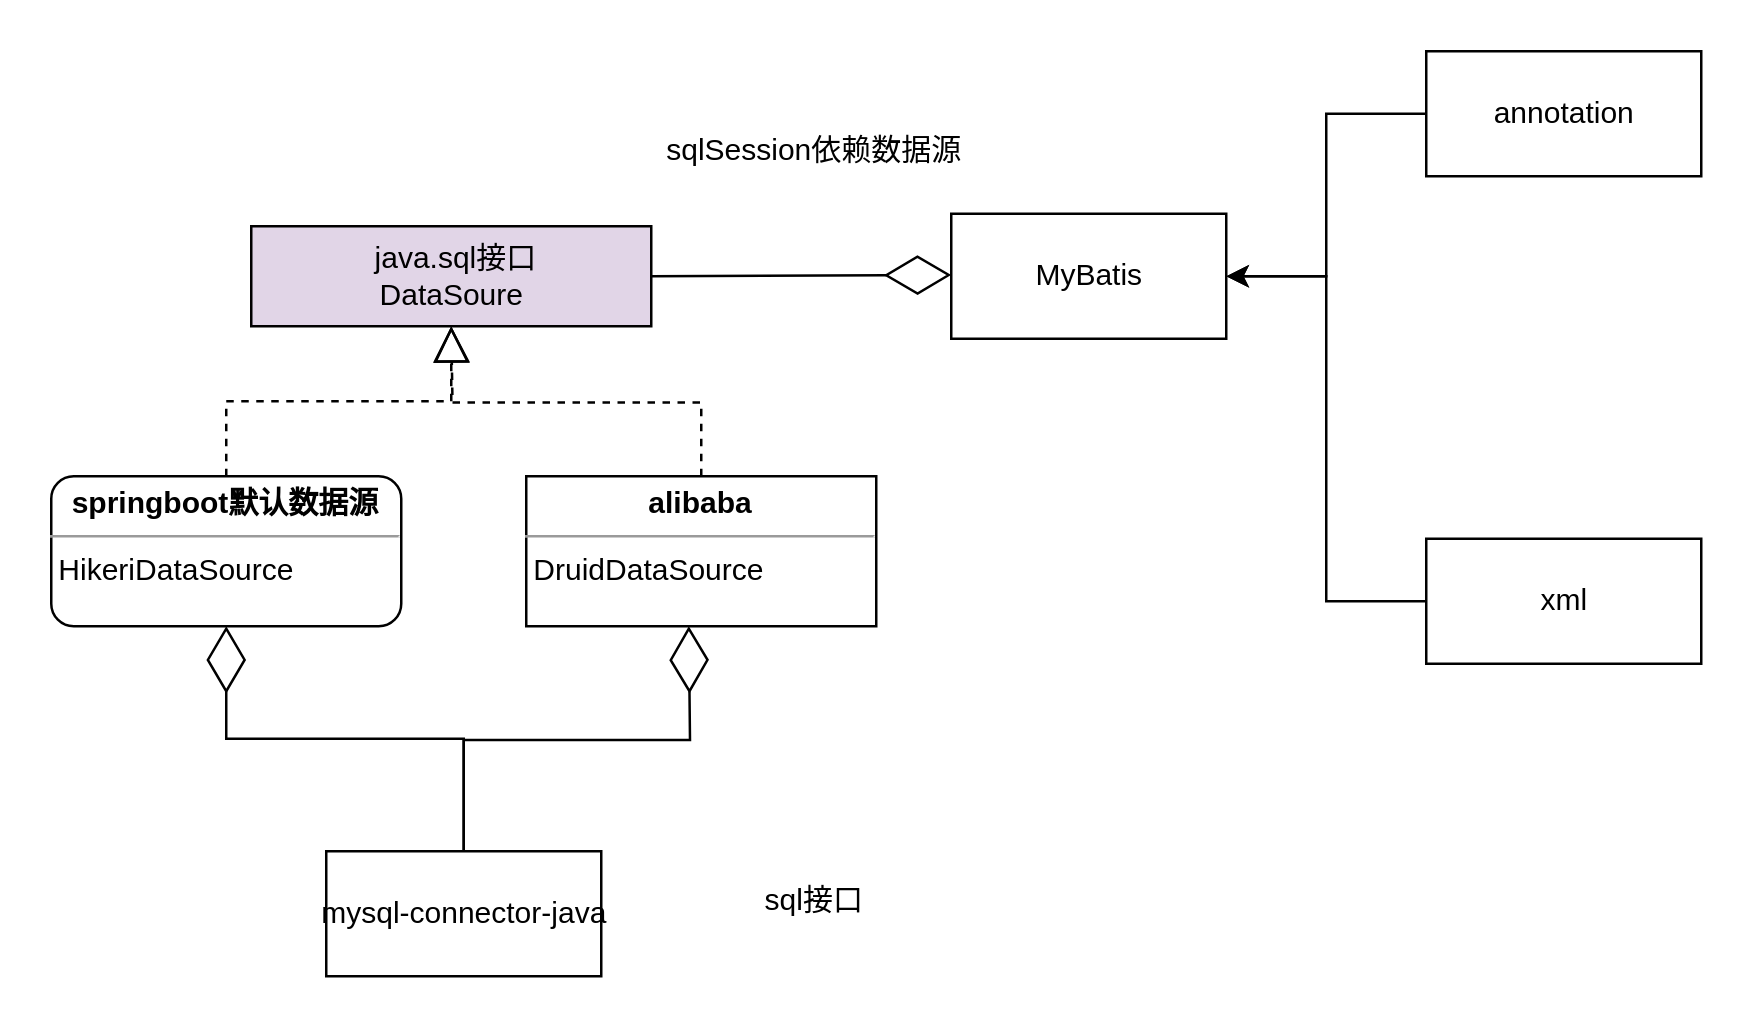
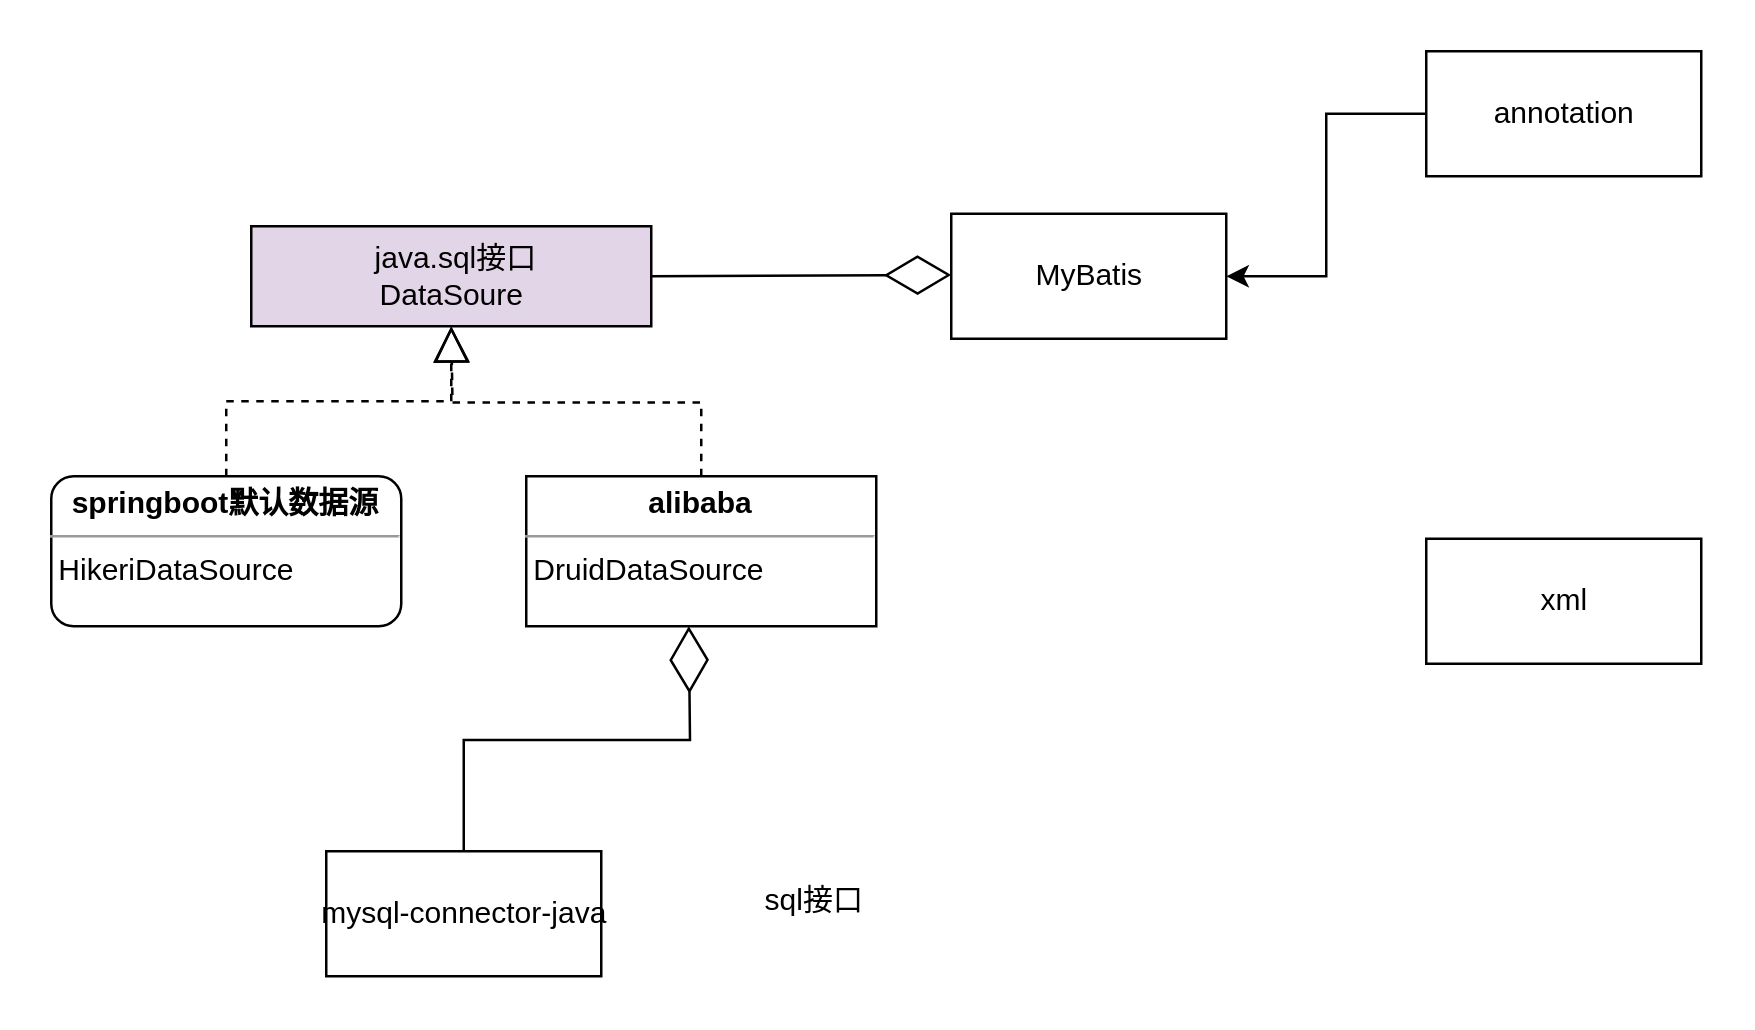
- <mxCell id="6" value="sqlSession依赖数据源" style="text;html=1;align=center;verticalAlign=middle;resizable=0;points=[];autosize=1;strokeColor=none;fillColor=none;" vertex="1" parent="1"><mxGeometry x="260" y="50" width="130" height="20" as="geometry" /></mxCell>
- <mxCell id="13" style="edgeStyle=orthogonalEdgeStyle;rounded=0;orthogonalLoop=1;jettySize=auto;html=1;entryX=1;entryY=0.5;entryDx=0;entryDy=0;exitX=0;exitY=0.5;exitDx=0;exitDy=0;" edge="1" parent="1" source="14" target="5"><mxGeometry relative="1" as="geometry"><mxPoint x="550" y="160" as="sourcePoint" /><mxPoint x="510" y="160" as="targetPoint" /></mxGeometry></mxCell>
- <mxCell id="16" value="" style="endArrow=diamondThin;endFill=0;endSize=24;html=1;rounded=0;exitX=0.5;exitY=0;exitDx=0;exitDy=0;entryX=0.5;entryY=1;entryDx=0;entryDy=0;edgeStyle=orthogonalEdgeStyle;" edge="1" parent="1" source="7" target="3"><mxGeometry width="160" relative="1" as="geometry"><mxPoint x="-10" y="320.5" as="sourcePoint" /><mxPoint x="110" y="320" as="targetPoint" /></mxGeometry></mxCell>
